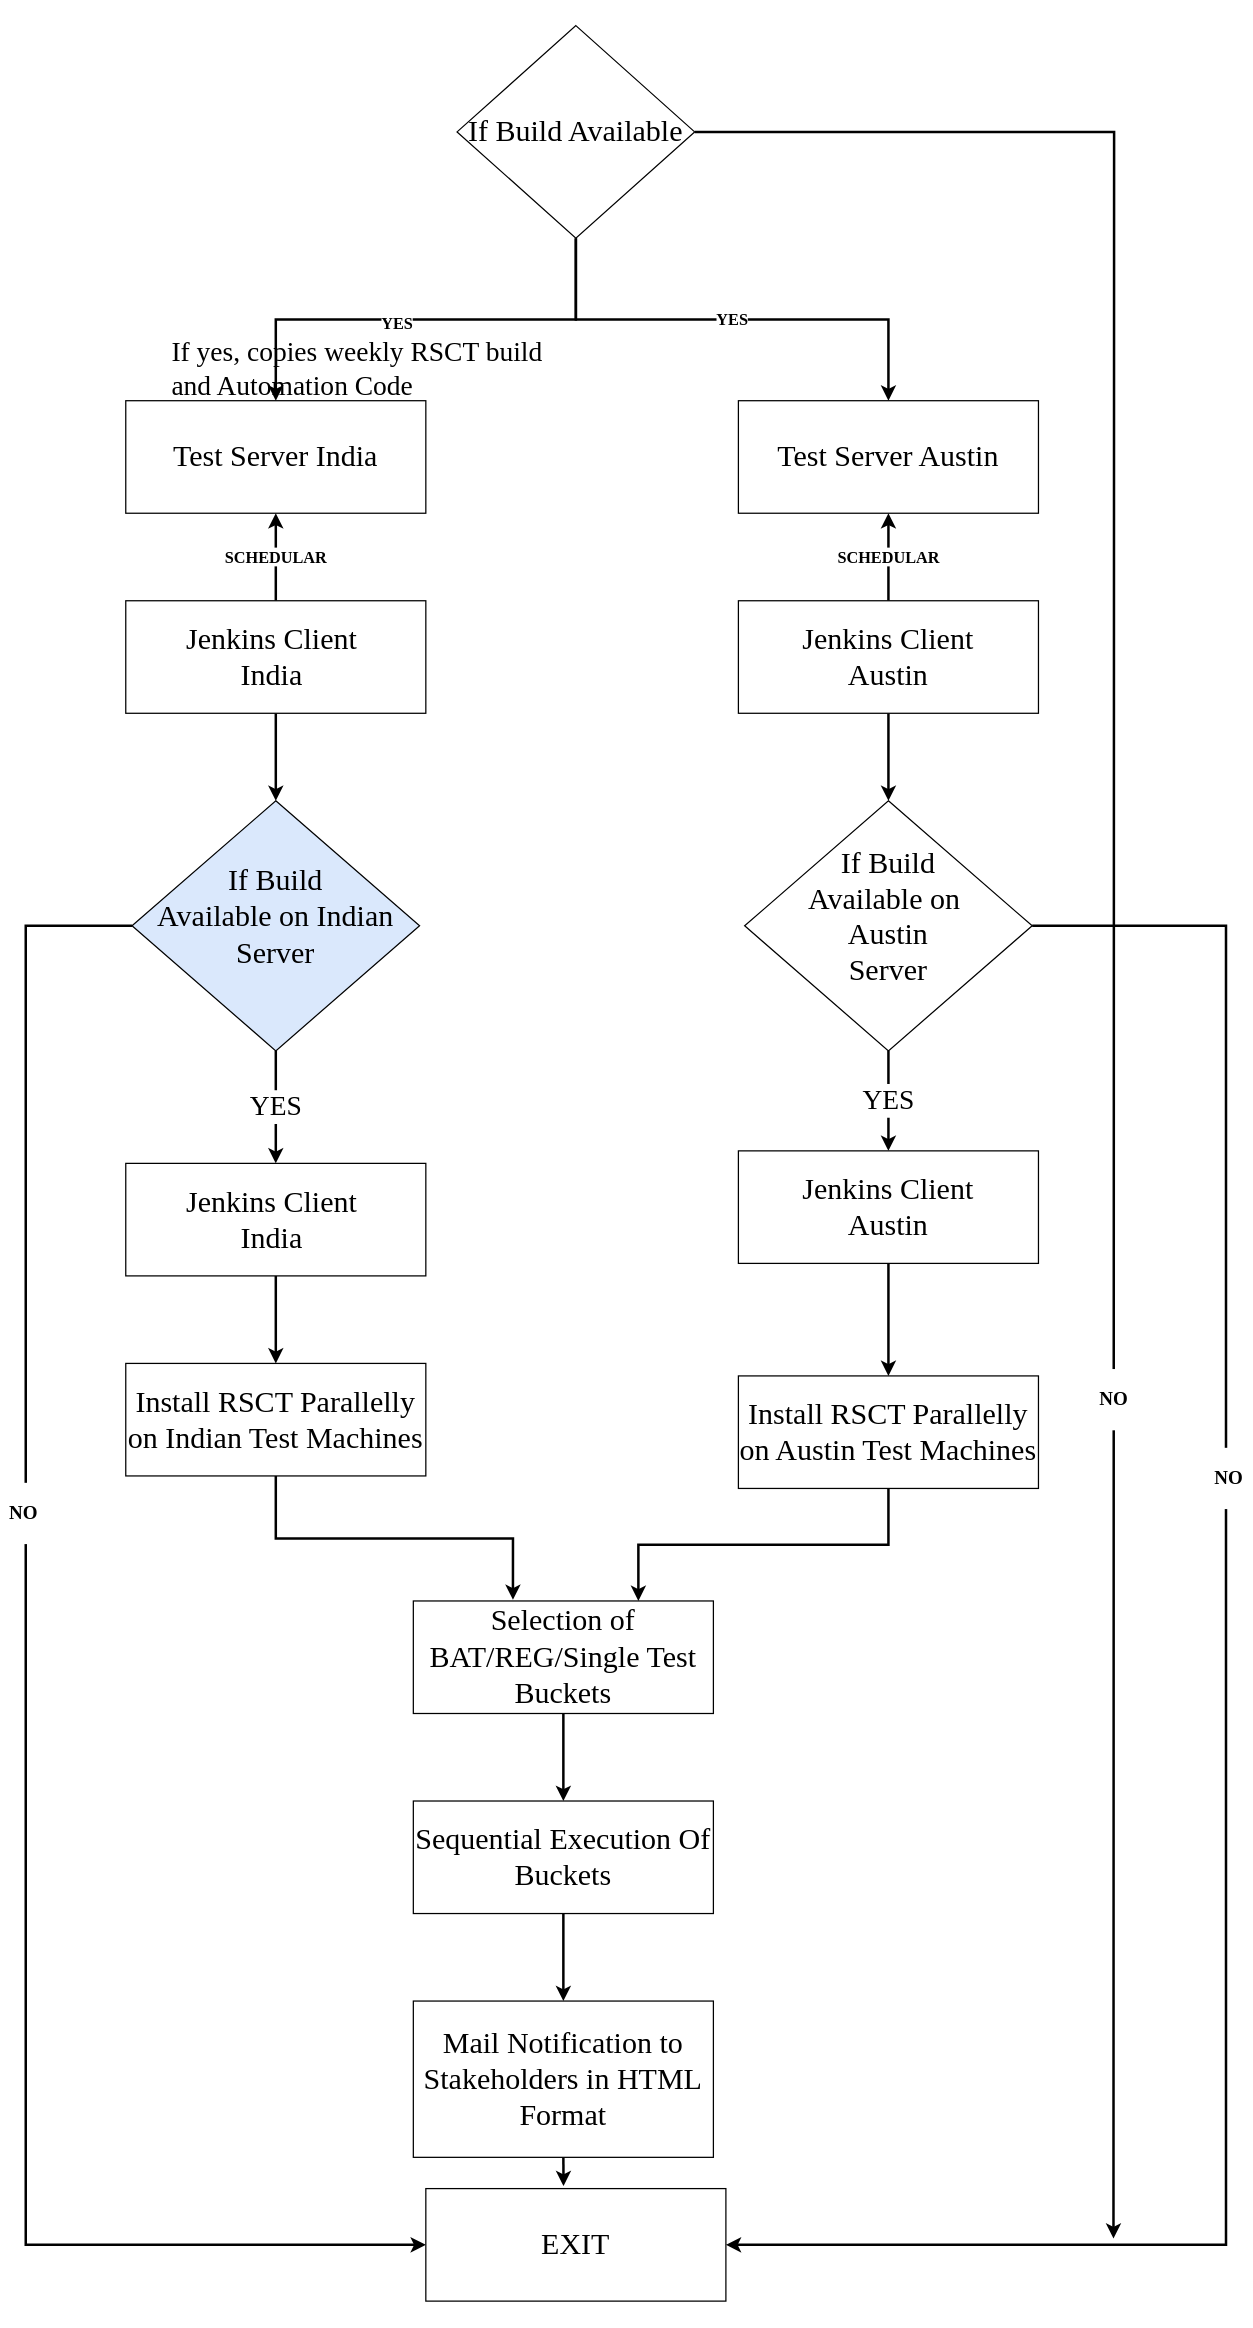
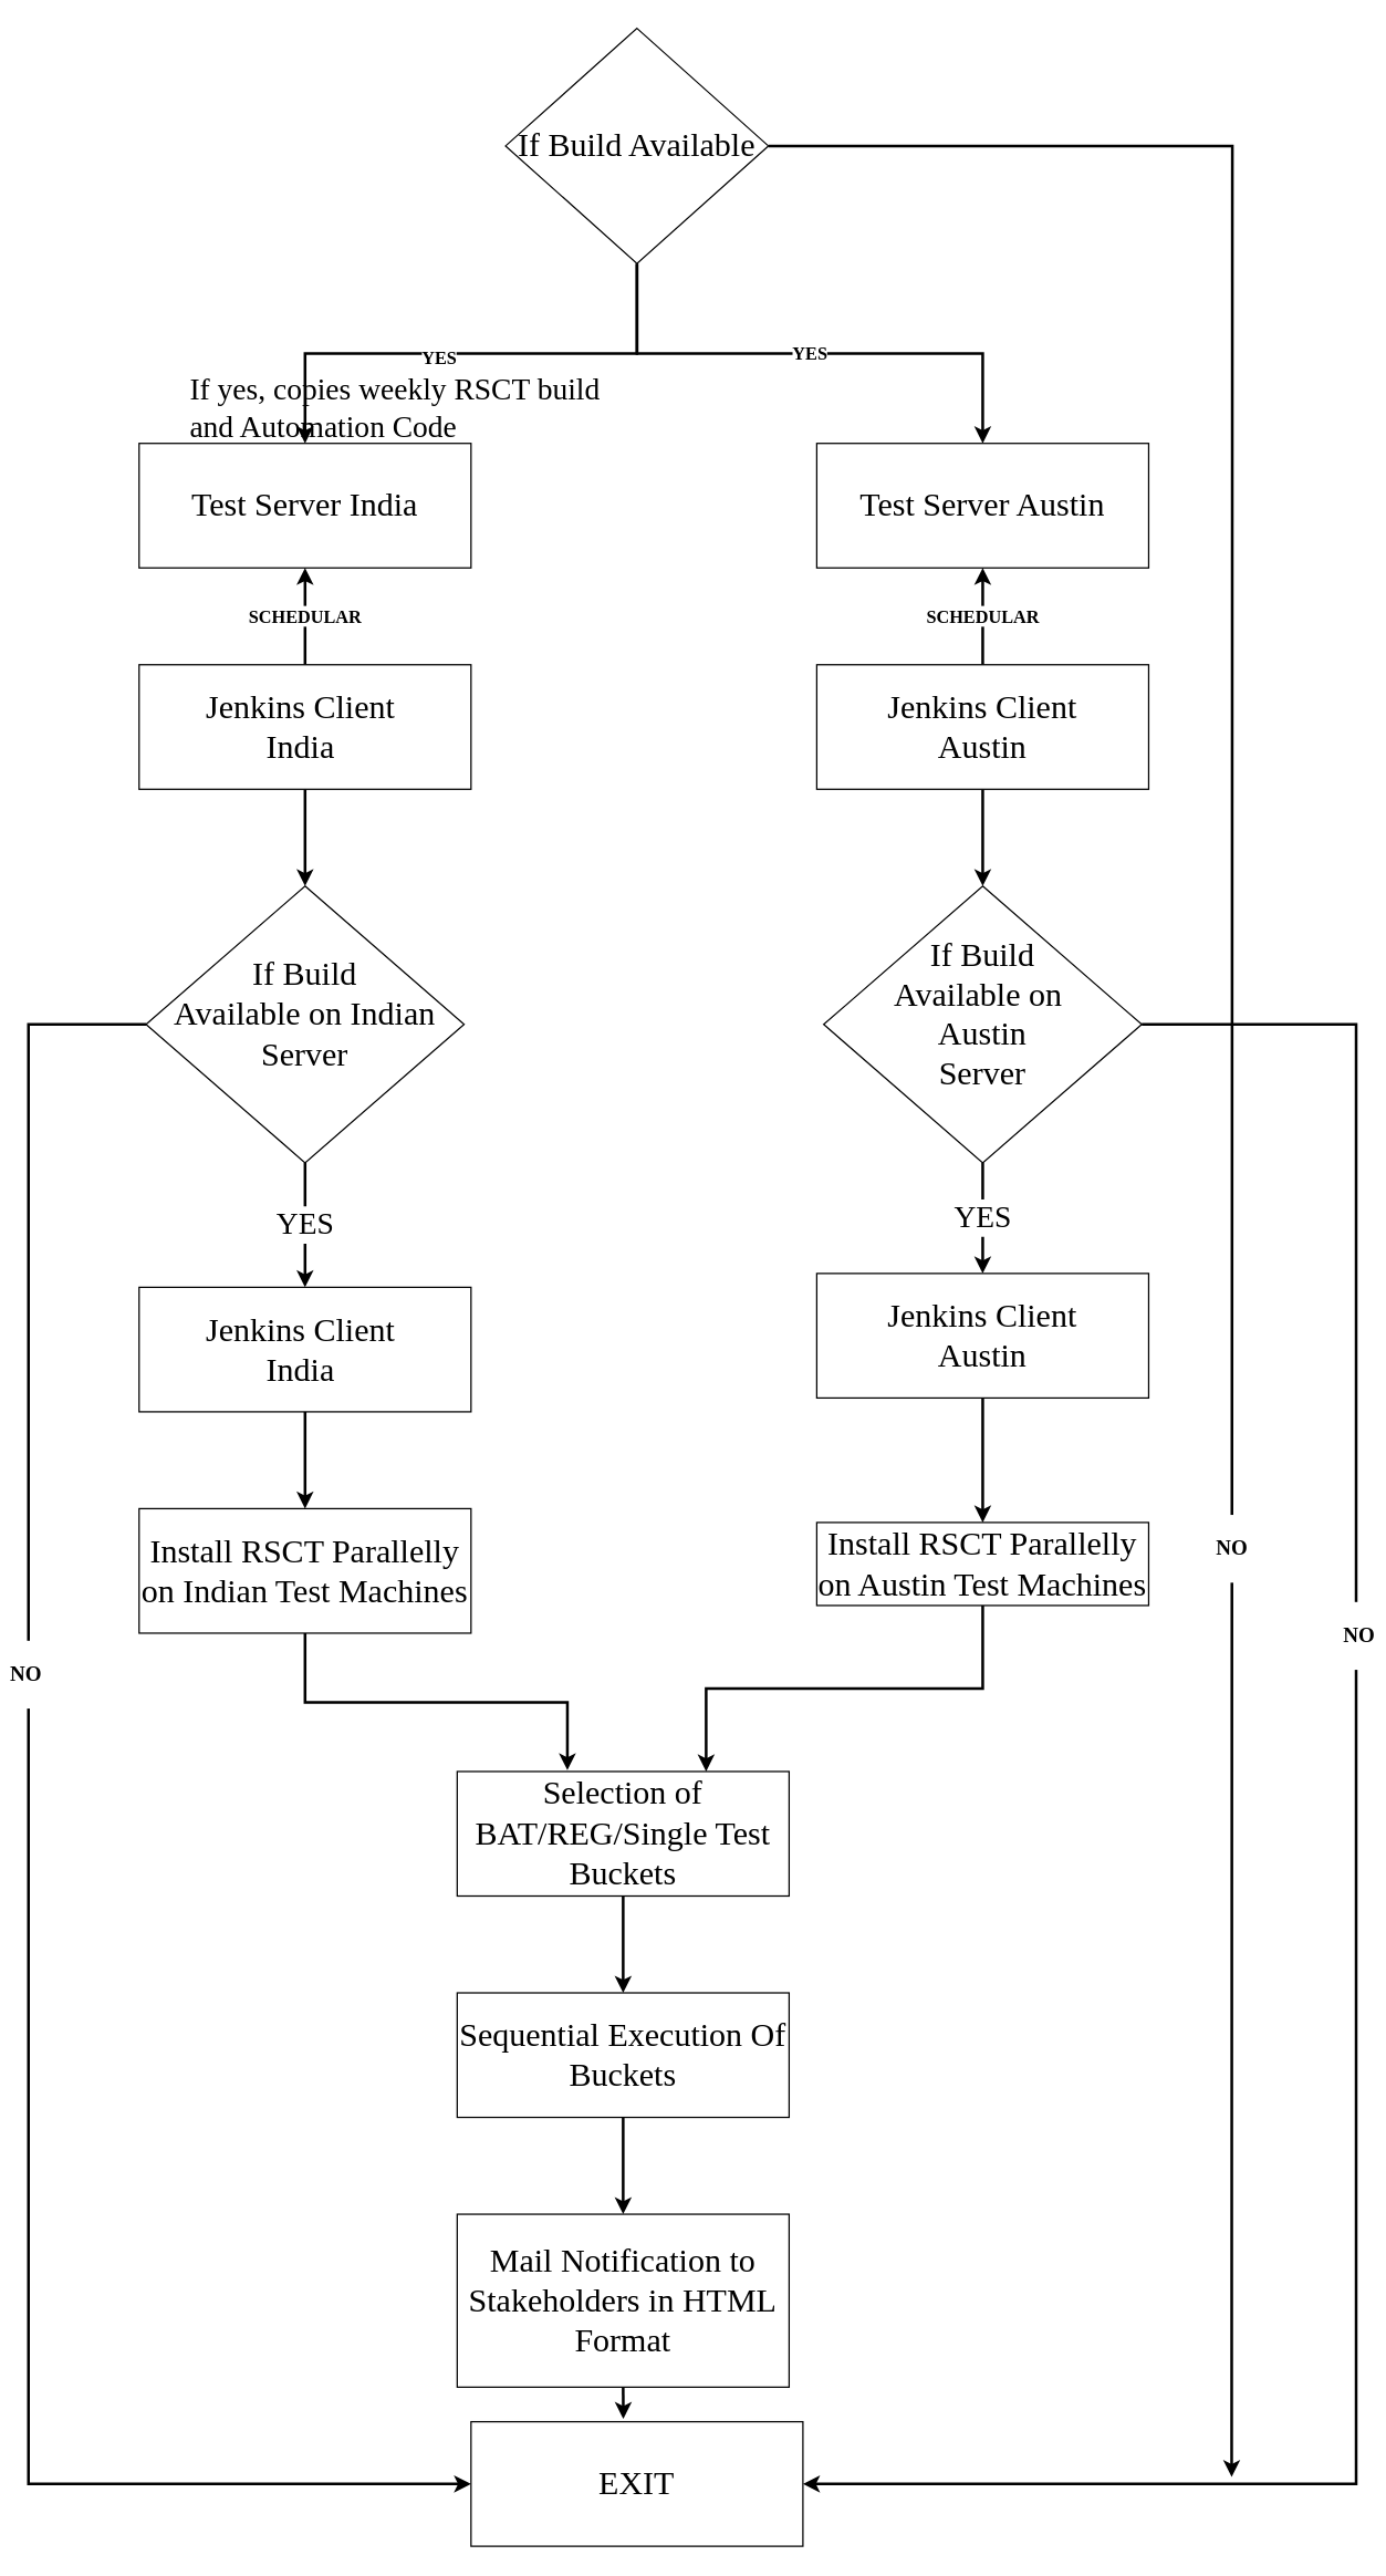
- <mxCell id="19" value="&lt;h1&gt;&lt;span style=&quot;font-weight: normal;&quot;&gt;If Build &lt;br&gt;Available on Indian &lt;br&gt;Server&lt;/span&gt;&lt;/h1&gt;&lt;div&gt;&lt;span style=&quot;font-weight: normal;&quot;&gt;&lt;br&gt;&lt;/span&gt;&lt;/div&gt;" style="rhombus;whiteSpace=wrap;html=1;fontFamily=Verdana;fillColor=#dae8fc;" vertex="1" parent="1"><mxGeometry x="105" y="640" width="230" height="200" as="geometry" /></mxCell>
+ <mxCell id="19" value="&lt;h1&gt;&lt;span style=&quot;font-weight: normal;&quot;&gt;If Build &lt;br&gt;Available on Indian &lt;br&gt;Server&lt;/span&gt;&lt;/h1&gt;&lt;div&gt;&lt;span style=&quot;font-weight: normal;&quot;&gt;&lt;br&gt;&lt;/span&gt;&lt;/div&gt;" style="rhombus;whiteSpace=wrap;html=1;fontFamily=Verdana;" vertex="1" parent="1"><mxGeometry x="105" y="640" width="230" height="200" as="geometry" /></mxCell>
- <mxCell id="39" value="&lt;h1&gt;&lt;font face=&quot;Verdana&quot;&gt;&lt;span style=&quot;font-weight: 400;&quot;&gt;Install RSCT Parallelly on Austin Test Machines&lt;/span&gt;&lt;/font&gt;&lt;/h1&gt;" style="rounded=0;whiteSpace=wrap;html=1;" vertex="1" parent="1"><mxGeometry x="590" y="1100" width="240" height="90" as="geometry" /></mxCell>
+ <mxCell id="39" value="&lt;h1&gt;&lt;font face=&quot;Verdana&quot;&gt;&lt;span style=&quot;font-weight: 400;&quot;&gt;Install RSCT Parallelly on Austin Test Machines&lt;/span&gt;&lt;/font&gt;&lt;/h1&gt;" style="rounded=0;whiteSpace=wrap;html=1;" vertex="1" parent="1"><mxGeometry x="590" y="1100" width="240" height="60" as="geometry" /></mxCell>
